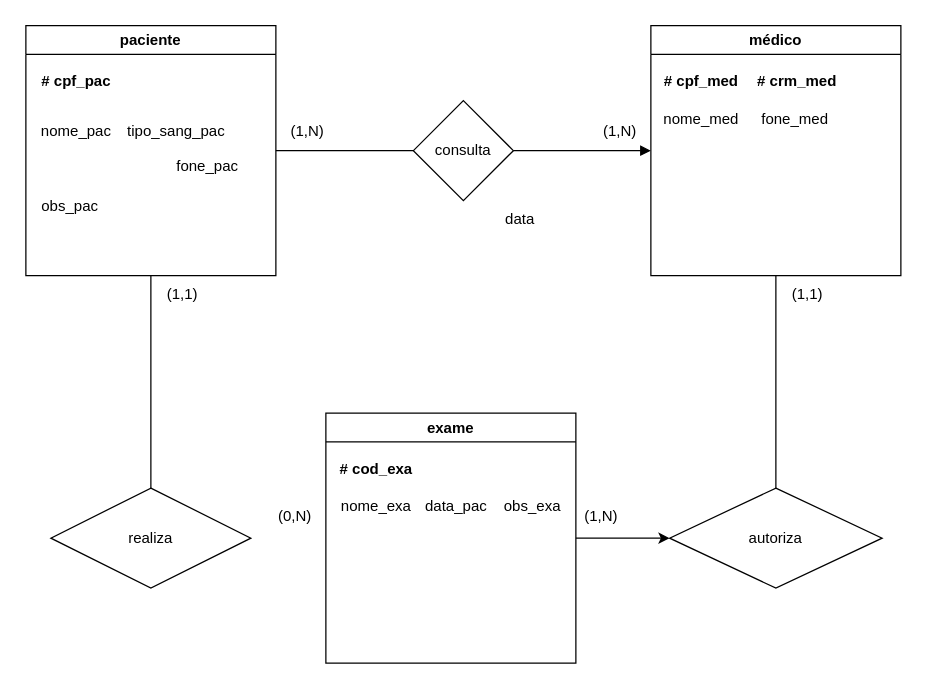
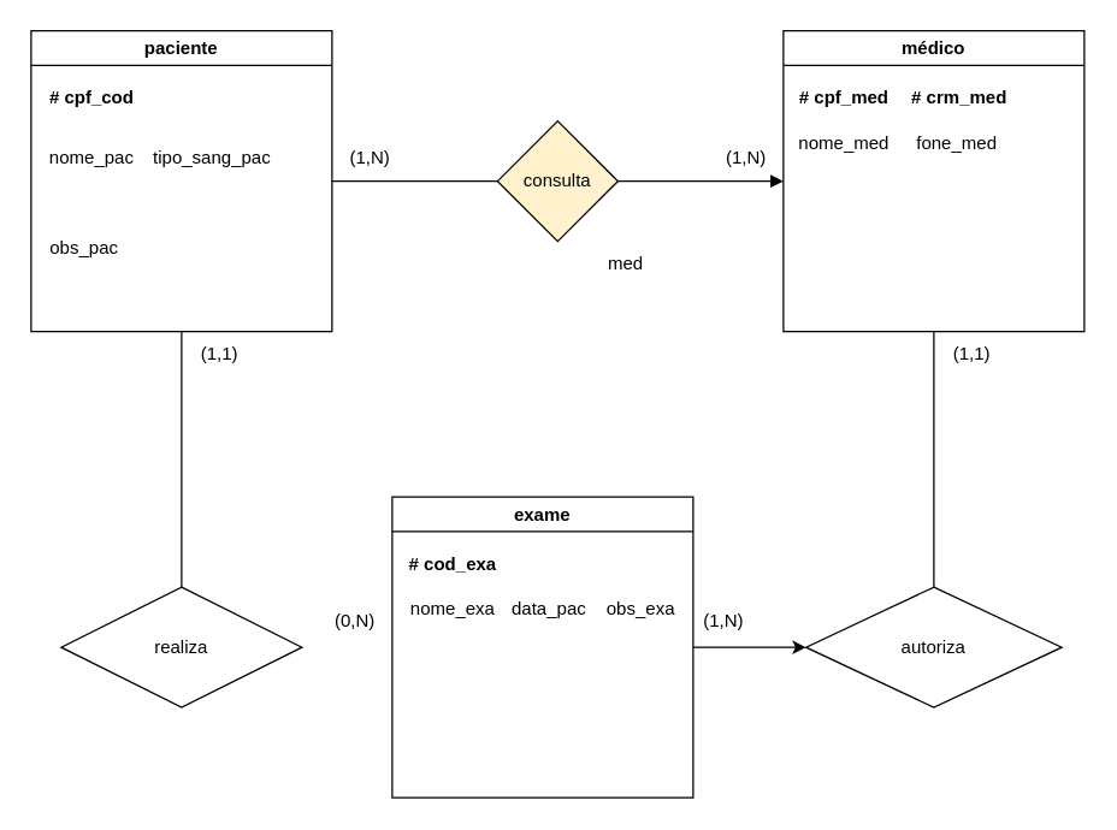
- <mxCell id="3" value="&lt;b&gt;# cpf_pac&lt;/b&gt;" style="text;html=1;align=center;verticalAlign=middle;resizable=0;points=[];autosize=1;strokeColor=none;fillColor=none;" vertex="1" parent="2"><mxGeometry y="30" width="80" height="30" as="geometry" /></mxCell>
+ <mxCell id="3" value="&lt;b&gt;# cpf_cod&lt;/b&gt;" style="text;html=1;align=center;verticalAlign=middle;resizable=0;points=[];autosize=1;strokeColor=none;fillColor=none;" vertex="1" parent="2"><mxGeometry y="30" width="80" height="30" as="geometry" /></mxCell>
- <mxCell id="27" value="consulta" style="rhombus;whiteSpace=wrap;html=1;" vertex="1" parent="1"><mxGeometry x="330" y="80" width="80" height="80" as="geometry" /></mxCell>
+ <mxCell id="27" value="consulta" style="rhombus;whiteSpace=wrap;html=1;fillColor=#fff2cc;" vertex="1" parent="1"><mxGeometry x="330" y="80" width="80" height="80" as="geometry" /></mxCell>
- <mxCell id="6" value="fone_pac&lt;div&gt;&lt;br&gt;&lt;/div&gt;" style="text;html=1;align=center;verticalAlign=middle;resizable=0;points=[];autosize=1;strokeColor=none;fillColor=none;" vertex="1" parent="2"><mxGeometry x="110" y="100" width="70" height="40" as="geometry" /></mxCell>
- <mxCell id="32" value="data" style="text;html=1;align=center;verticalAlign=middle;resizable=0;points=[];autosize=1;strokeColor=none;fillColor=none;" vertex="1" parent="1"><mxGeometry x="390" y="160" width="50" height="30" as="geometry" /></mxCell>
+ <mxCell id="32" value="med" style="text;html=1;align=center;verticalAlign=middle;resizable=0;points=[];autosize=1;strokeColor=none;fillColor=none;" vertex="1" parent="1"><mxGeometry x="390" y="160" width="50" height="30" as="geometry" /></mxCell>
